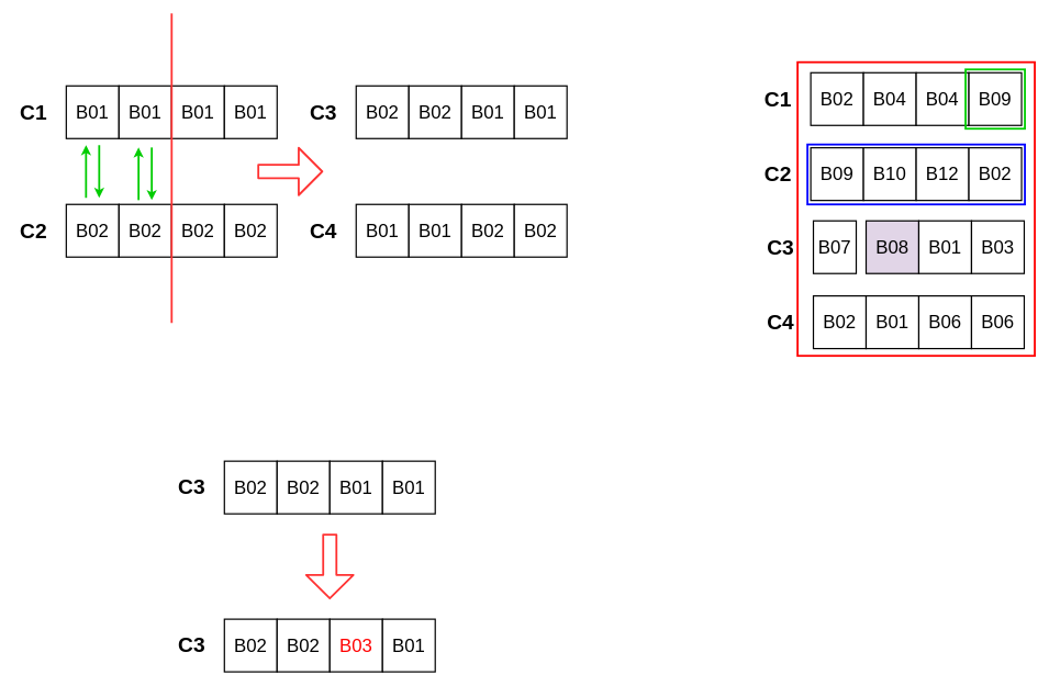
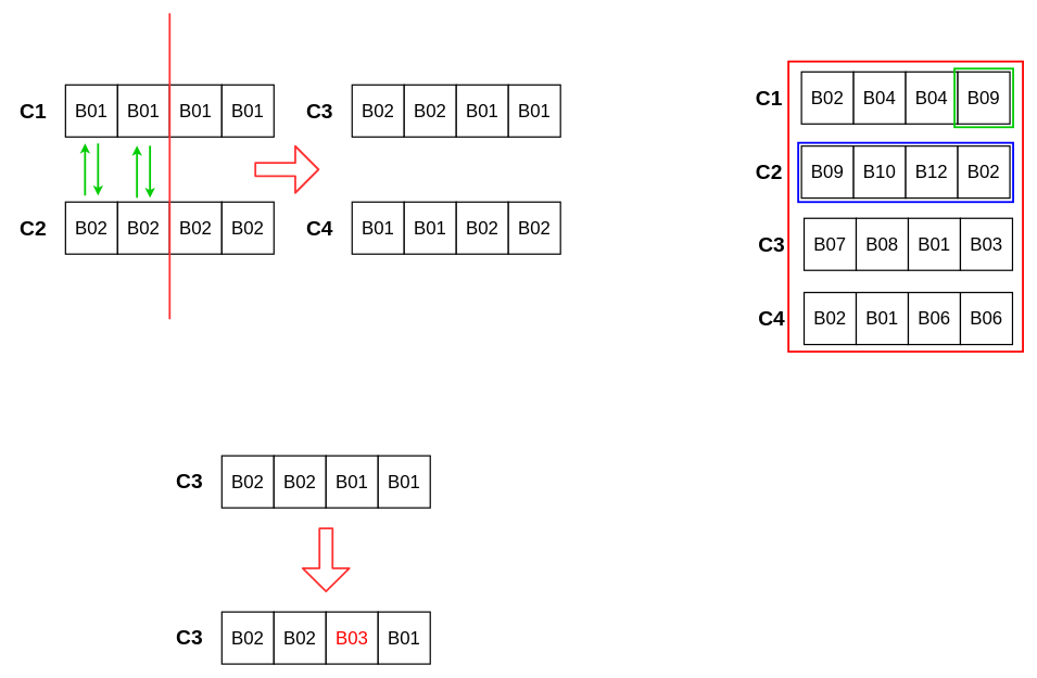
- <mxCell id="49" value="&lt;font style=&quot;font-size: 28px&quot;&gt;B07&lt;/font&gt;" style="whiteSpace=wrap;html=1;aspect=fixed;strokeWidth=2;" vertex="1" parent="1"><mxGeometry x="1234" y="335" width="65" height="80" as="geometry" /></mxCell>
+ <mxCell id="49" value="&lt;font style=&quot;font-size: 28px&quot;&gt;B07&lt;/font&gt;" style="whiteSpace=wrap;html=1;aspect=fixed;strokeWidth=2;" vertex="1" parent="1"><mxGeometry x="1234" y="335" width="80" height="80" as="geometry" /></mxCell>
- <mxCell id="50" value="&lt;font style=&quot;font-size: 28px&quot;&gt;B08&lt;/font&gt;" style="whiteSpace=wrap;html=1;aspect=fixed;strokeWidth=2;fillColor=#e1d5e7;" vertex="1" parent="1"><mxGeometry x="1314" y="335" width="80" height="80" as="geometry" /></mxCell>
+ <mxCell id="50" value="&lt;font style=&quot;font-size: 28px&quot;&gt;B08&lt;/font&gt;" style="whiteSpace=wrap;html=1;aspect=fixed;strokeWidth=2;" vertex="1" parent="1"><mxGeometry x="1314" y="335" width="80" height="80" as="geometry" /></mxCell>
